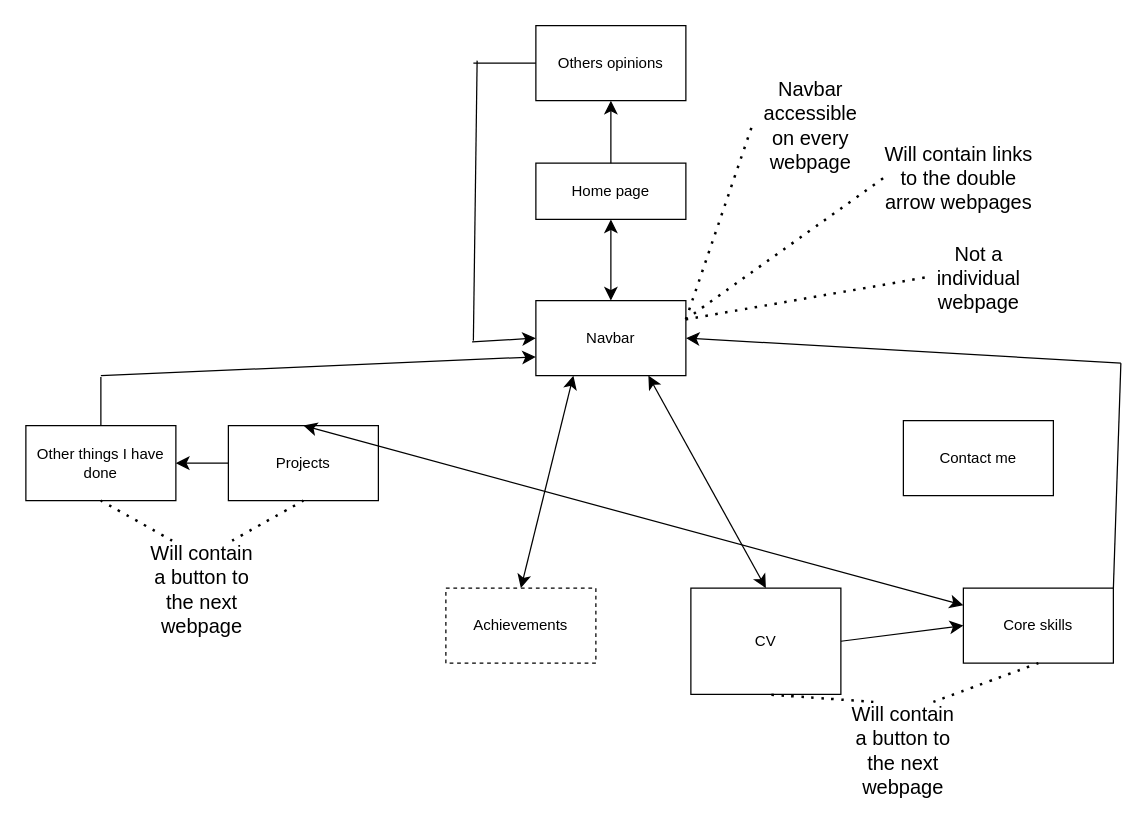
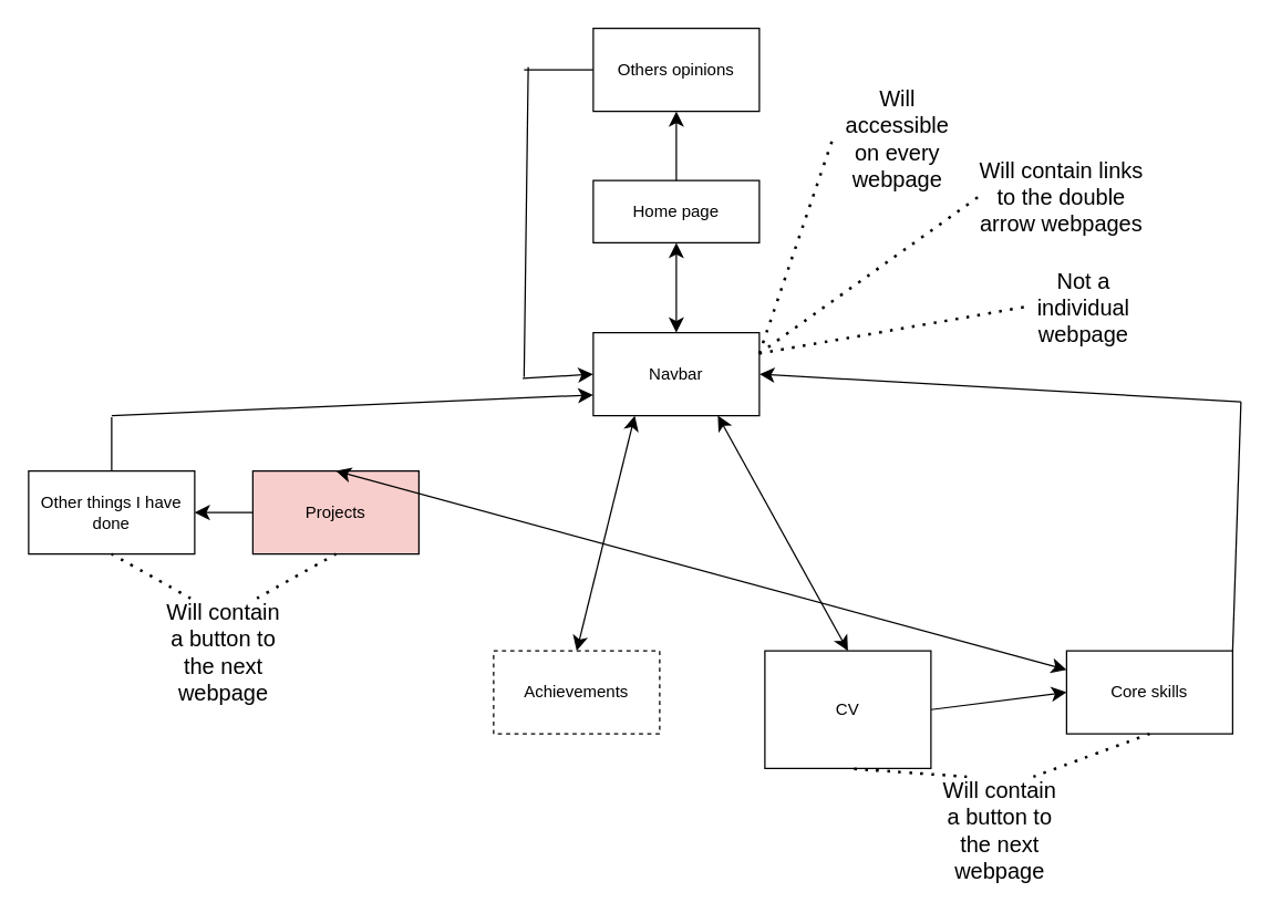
- <mxCell id="25" value="Navbar accessible on every webpage" style="text;html=1;align=center;verticalAlign=middle;whiteSpace=wrap;rounded=0;fontSize=16;" vertex="1" parent="1"><mxGeometry x="601" y="62" width="94" height="76" as="geometry" /></mxCell>
+ <mxCell id="25" value="Will accessible on every webpage" style="text;html=1;align=center;verticalAlign=middle;whiteSpace=wrap;rounded=0;fontSize=16;" vertex="1" parent="1"><mxGeometry x="601" y="62" width="94" height="76" as="geometry" /></mxCell>
- <mxCell id="8" value="Contact me" style="rounded=0;whiteSpace=wrap;html=1;" vertex="1" parent="1"><mxGeometry x="722" y="336" width="120" height="60" as="geometry" /></mxCell>
- <mxCell id="5" value="Projects" style="rounded=0;whiteSpace=wrap;html=1;" vertex="1" parent="1"><mxGeometry x="182" y="340" width="120" height="60" as="geometry" /></mxCell>
+ <mxCell id="5" value="Projects" style="rounded=0;whiteSpace=wrap;html=1;fillColor=#f8cecc;" vertex="1" parent="1"><mxGeometry x="182" y="340" width="120" height="60" as="geometry" /></mxCell>
